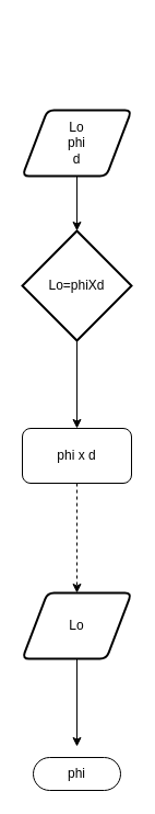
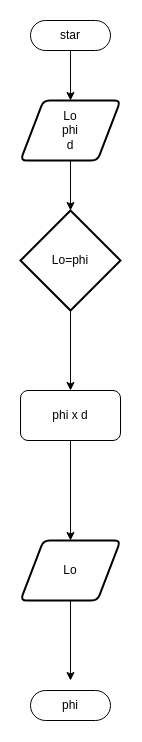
+ <mxCell id="3" value="star" style="html=1;dashed=0;whiteSpace=wrap;shape=mxgraph.dfd.start" vertex="1" parent="1"><mxGeometry x="30" y="20" width="80" height="30" as="geometry" /></mxCell>
+ <mxCell id="2" style="edgeStyle=orthogonalEdgeStyle;rounded=0;orthogonalLoop=1;jettySize=auto;html=1;exitX=0.5;exitY=0.5;exitDx=0;exitDy=15;exitPerimeter=0;entryX=0.5;entryY=0;entryDx=0;entryDy=0;" edge="1" parent="1" source="3" target="4"><mxGeometry relative="1" as="geometry" /></mxCell>
- <mxCell id="6" value="Lo=phiXd" style="strokeWidth=2;html=1;shape=mxgraph.flowchart.decision;whiteSpace=wrap;" vertex="1" parent="1"><mxGeometry x="20" y="210" width="100" height="100" as="geometry" /></mxCell>
+ <mxCell id="6" value="Lo=phi" style="strokeWidth=2;html=1;shape=mxgraph.flowchart.decision;whiteSpace=wrap;" vertex="1" parent="1"><mxGeometry x="20" y="210" width="100" height="100" as="geometry" /></mxCell>
- <mxCell id="7" style="edgeStyle=orthogonalEdgeStyle;rounded=0;orthogonalLoop=1;jettySize=auto;html=1;exitX=0.5;exitY=1;exitDx=0;exitDy=0;entryX=0.5;entryY=0;entryDx=0;entryDy=0;dashed=1;" edge="1" parent="1" source="8" target="9"><mxGeometry relative="1" as="geometry" /></mxCell>
+ <mxCell id="7" style="edgeStyle=orthogonalEdgeStyle;rounded=0;orthogonalLoop=1;jettySize=auto;html=1;exitX=0.5;exitY=1;exitDx=0;exitDy=0;entryX=0.5;entryY=0;entryDx=0;entryDy=0;" edge="1" parent="1" source="8" target="9"><mxGeometry relative="1" as="geometry" /></mxCell>
